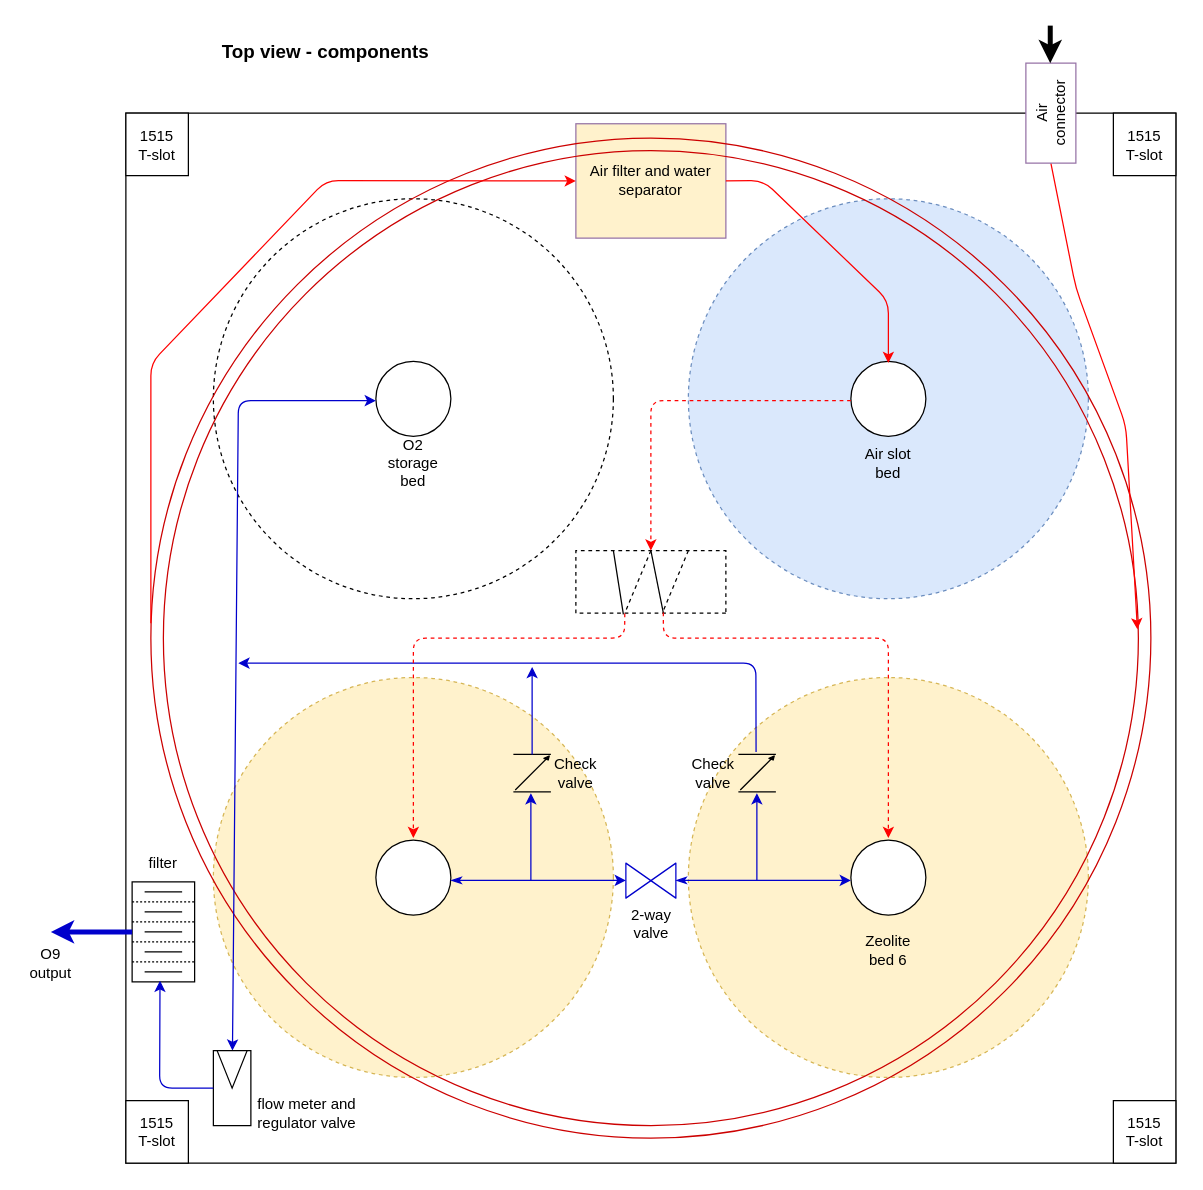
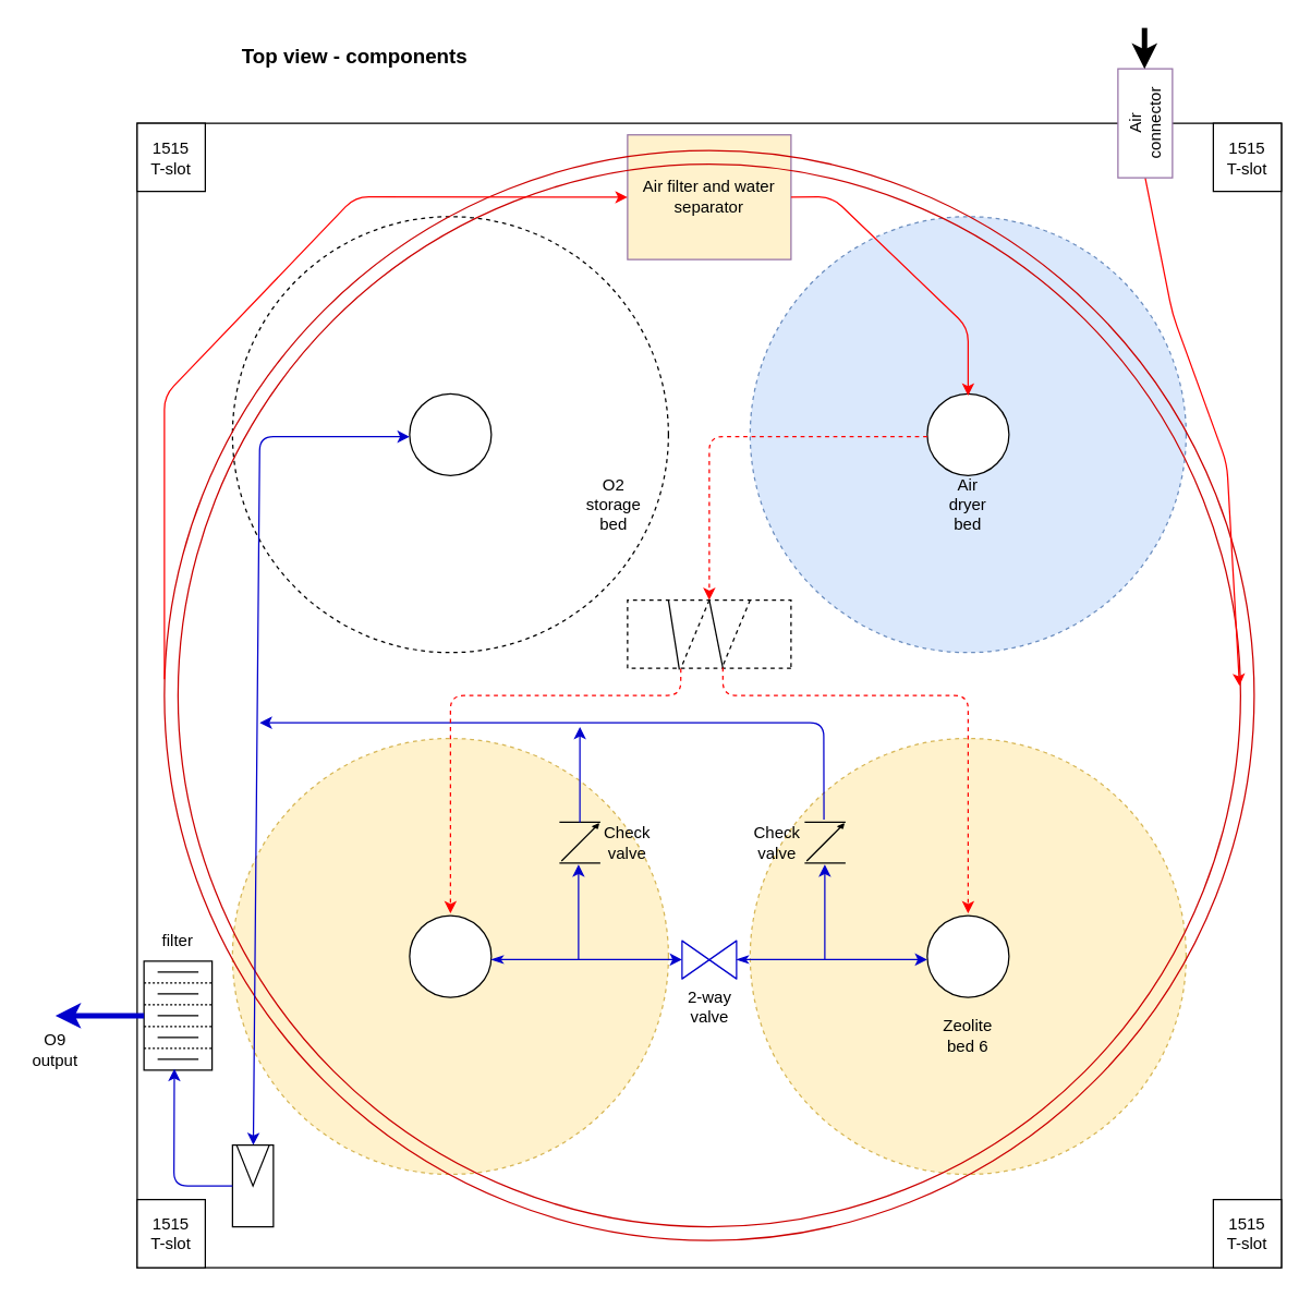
- <mxCell id="23" value="O2 storage bed" style="text;html=1;strokeColor=none;fillColor=none;align=center;verticalAlign=middle;whiteSpace=wrap;rounded=0;" parent="17" vertex="1"><mxGeometry x="190" y="250" width="40" height="20" as="geometry" /></mxCell>
+ <mxCell id="23" value="O2 storage bed" style="text;html=1;strokeColor=none;fillColor=none;align=center;verticalAlign=middle;whiteSpace=wrap;rounded=0;" parent="17" vertex="1"><mxGeometry x="310" y="250" width="40" height="20" as="geometry" /></mxCell>
- <mxCell id="22" value="Air slot bed" style="text;html=1;strokeColor=none;fillColor=none;align=center;verticalAlign=middle;whiteSpace=wrap;rounded=0;" parent="17" vertex="1"><mxGeometry x="570" y="250" width="40" height="20" as="geometry" /></mxCell>
+ <mxCell id="22" value="Air dryer bed" style="text;html=1;strokeColor=none;fillColor=none;align=center;verticalAlign=middle;whiteSpace=wrap;rounded=0;" parent="17" vertex="1"><mxGeometry x="570" y="250" width="40" height="20" as="geometry" /></mxCell>
- <mxCell id="14" value="flow meter and regulator valve" style="text;html=1;strokeColor=none;fillColor=none;align=center;verticalAlign=middle;whiteSpace=wrap;rounded=0;" vertex="1" parent="2"><mxGeometry x="100" y="790" width="90" height="20" as="geometry" /></mxCell>
